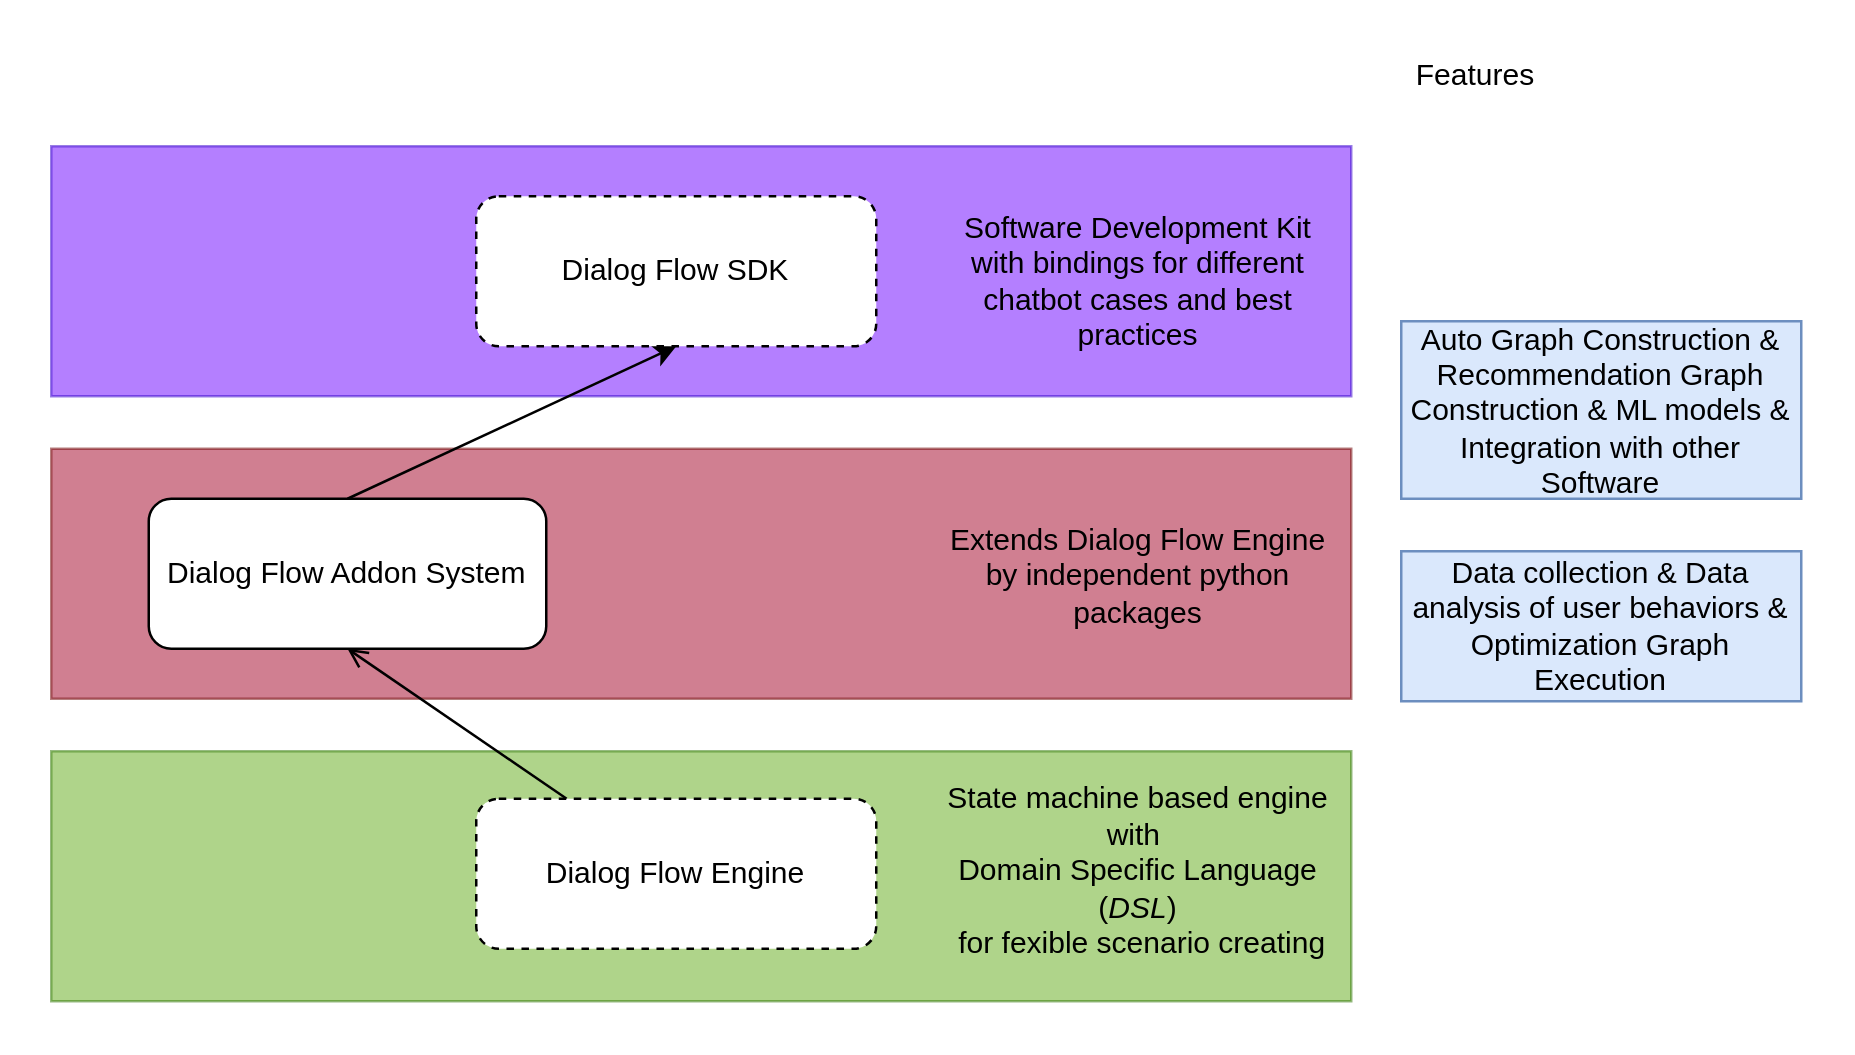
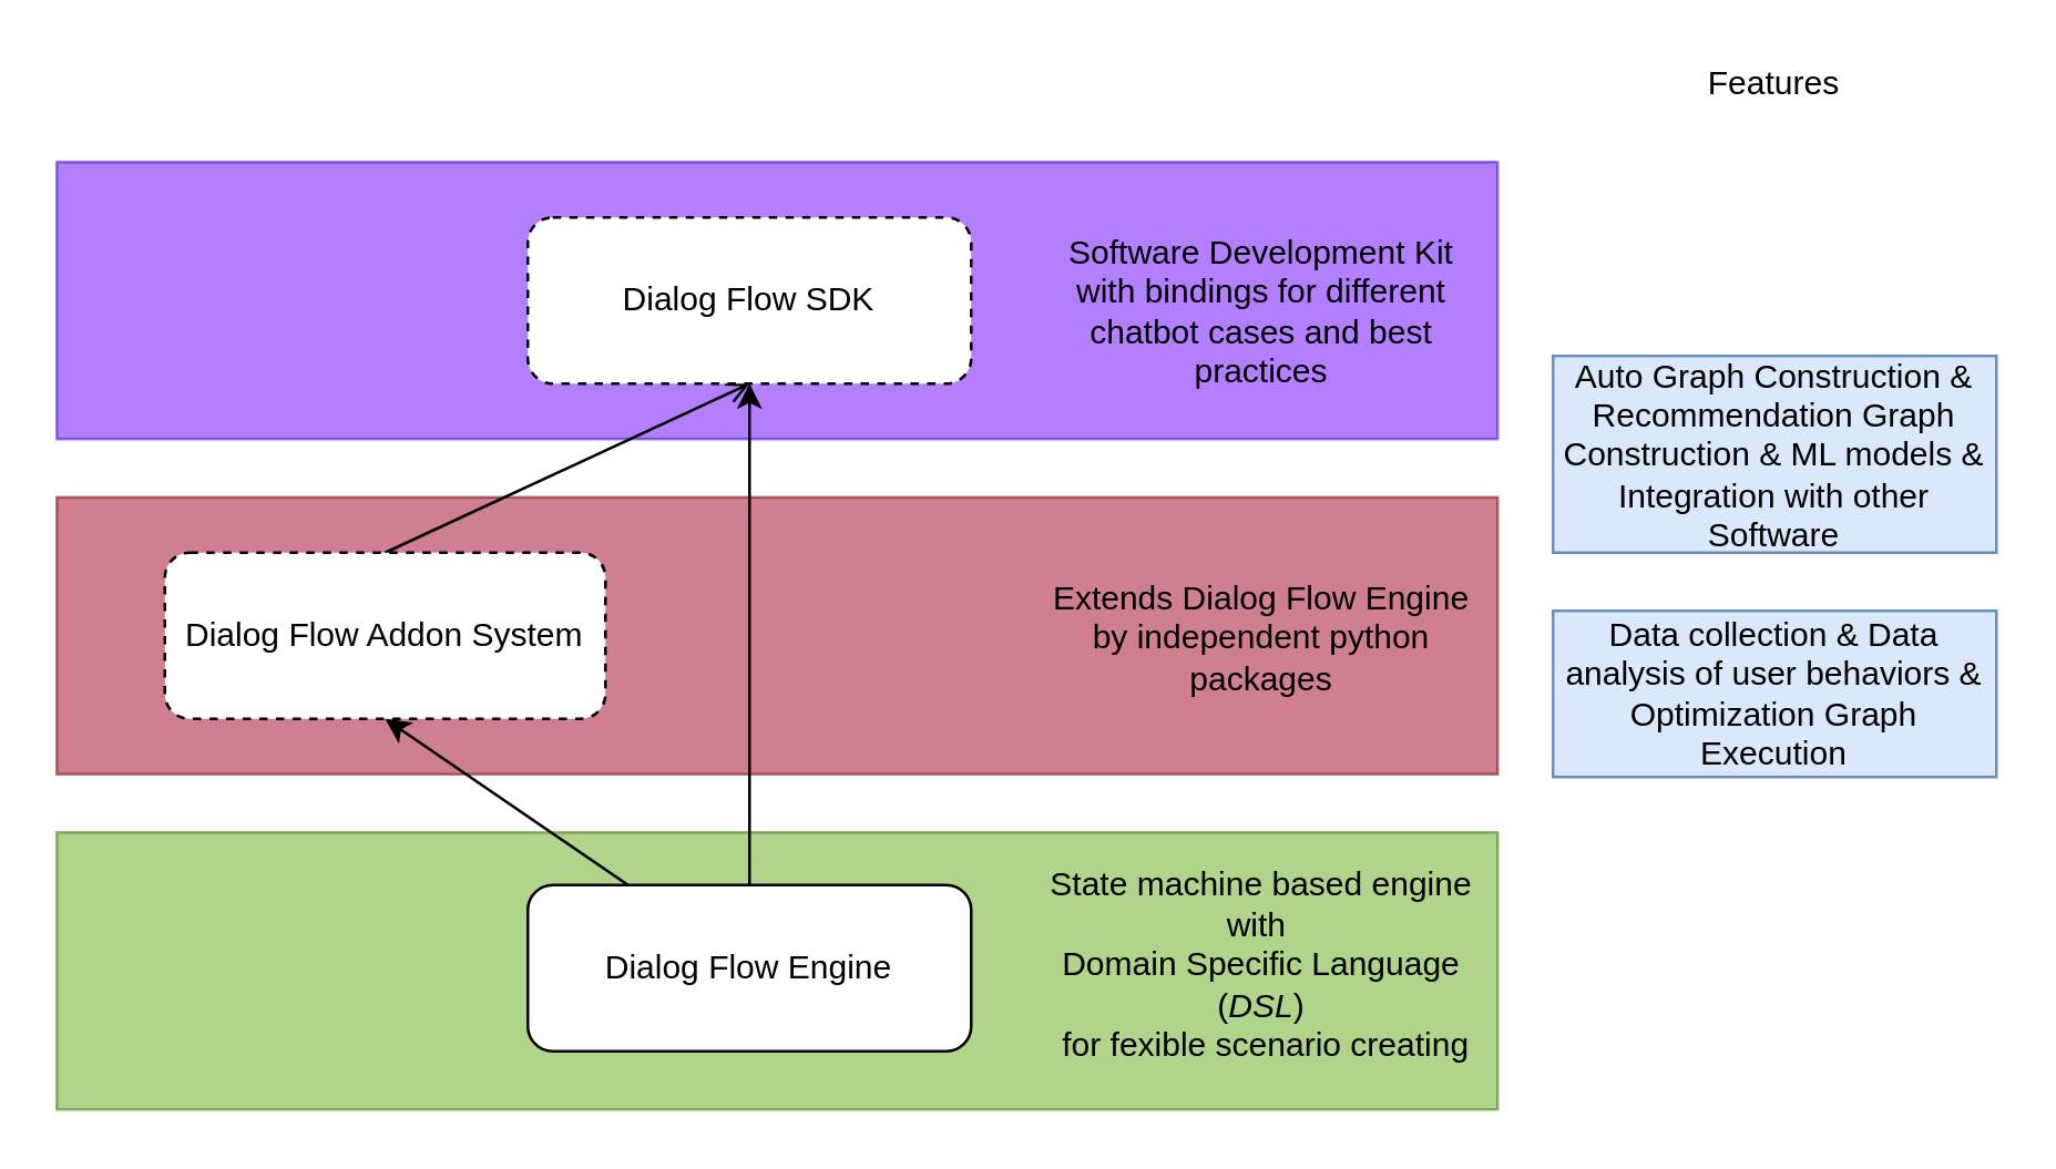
- <mxCell id="14" value="Features" style="text;html=1;strokeColor=none;fillColor=none;align=center;verticalAlign=middle;whiteSpace=wrap;rounded=0;" vertex="1" parent="1"><mxGeometry x="510" y="20" width="160" height="20" as="geometry" /></mxCell>
+ <mxCell id="14" value="Features" style="text;html=1;strokeColor=none;fillColor=none;align=center;verticalAlign=middle;whiteSpace=wrap;rounded=0;" vertex="1" parent="1"><mxGeometry x="560" y="20" width="160" height="20" as="geometry" /></mxCell>
- <mxCell id="8" style="edgeStyle=none;html=1;exitX=0.5;exitY=0;exitDx=0;exitDy=0;entryX=0.5;entryY=1;entryDx=0;entryDy=0;" parent="1" source="9" target="10" edge="1"><mxGeometry relative="1" as="geometry" /></mxCell>
+ <mxCell id="8" style="edgeStyle=none;html=1;exitX=0.5;exitY=0;exitDx=0;exitDy=0;entryX=0.5;entryY=1;entryDx=0;entryDy=0;endArrow=open;" parent="1" source="9" target="10" edge="1"><mxGeometry relative="1" as="geometry" /></mxCell>
- <mxCell id="9" value="Dialog Flow Addon System" style="rounded=1;whiteSpace=wrap;html=1;" parent="1" vertex="1"><mxGeometry x="59" y="199" width="159" height="60" as="geometry" /></mxCell>
+ <mxCell id="9" value="Dialog Flow Addon System" style="rounded=1;whiteSpace=wrap;html=1;dashed=1;" parent="1" vertex="1"><mxGeometry x="59" y="199" width="159" height="60" as="geometry" /></mxCell>
+ <mxCell id="6" style="edgeStyle=none;html=1;exitX=0.5;exitY=0;exitDx=0;exitDy=0;entryX=0.5;entryY=1;entryDx=0;entryDy=0;" parent="1" source="7" target="10" edge="1"><mxGeometry relative="1" as="geometry" /></mxCell>
- <mxCell id="5" value="" style="edgeStyle=none;html=1;entryX=0.5;entryY=1;entryDx=0;entryDy=0;endArrow=open;" parent="1" source="7" target="9" edge="1"><mxGeometry relative="1" as="geometry"><mxPoint x="400" y="269" as="targetPoint" /></mxGeometry></mxCell>
+ <mxCell id="5" value="" style="edgeStyle=none;html=1;entryX=0.5;entryY=1;entryDx=0;entryDy=0;" parent="1" source="7" target="9" edge="1"><mxGeometry relative="1" as="geometry"><mxPoint x="400" y="269" as="targetPoint" /></mxGeometry></mxCell>
- <mxCell id="7" value="Dialog Flow Engine" style="rounded=1;whiteSpace=wrap;html=1;dashed=1;" parent="1" vertex="1"><mxGeometry x="190" y="319" width="160" height="60" as="geometry" /></mxCell>
+ <mxCell id="7" value="Dialog Flow Engine" style="rounded=1;whiteSpace=wrap;html=1;" parent="1" vertex="1"><mxGeometry x="190" y="319" width="160" height="60" as="geometry" /></mxCell>
